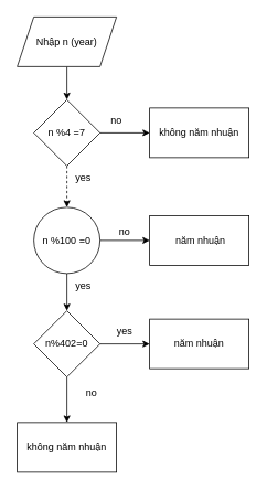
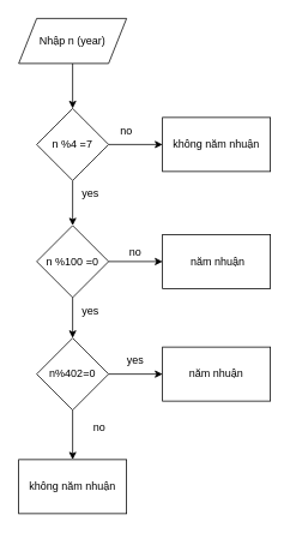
- <mxCell id="3" value="Nhập n (year)" style="shape=parallelogram;perimeter=parallelogramPerimeter;whiteSpace=wrap;html=1;fixedSize=1;" vertex="1" parent="1"><mxGeometry x="20" y="20" width="120" height="60" as="geometry" /></mxCell>
+ <mxCell id="3" value="Nhập n (year)" style="shape=parallelogram;perimeter=parallelogramPerimeter;whiteSpace=wrap;html=1;fixedSize=1;" vertex="1" parent="1"><mxGeometry x="20" y="20" width="120" height="50" as="geometry" /></mxCell>
- <mxCell id="5" value="" style="edgeStyle=orthogonalEdgeStyle;rounded=0;orthogonalLoop=1;jettySize=auto;html=1;dashed=1;" edge="1" parent="1" source="6" target="11"><mxGeometry relative="1" as="geometry" /></mxCell>
+ <mxCell id="5" value="" style="edgeStyle=orthogonalEdgeStyle;rounded=0;orthogonalLoop=1;jettySize=auto;html=1;" edge="1" parent="1" source="6" target="11"><mxGeometry relative="1" as="geometry" /></mxCell>
- <mxCell id="11" value="n %100 =0" style="ellipse;whiteSpace=wrap;html=1;" vertex="1" parent="1"><mxGeometry x="40" y="250" width="80" height="80" as="geometry" /></mxCell>
+ <mxCell id="11" value="n %100 =0" style="rhombus;whiteSpace=wrap;html=1;" vertex="1" parent="1"><mxGeometry x="40" y="250" width="80" height="80" as="geometry" /></mxCell>
